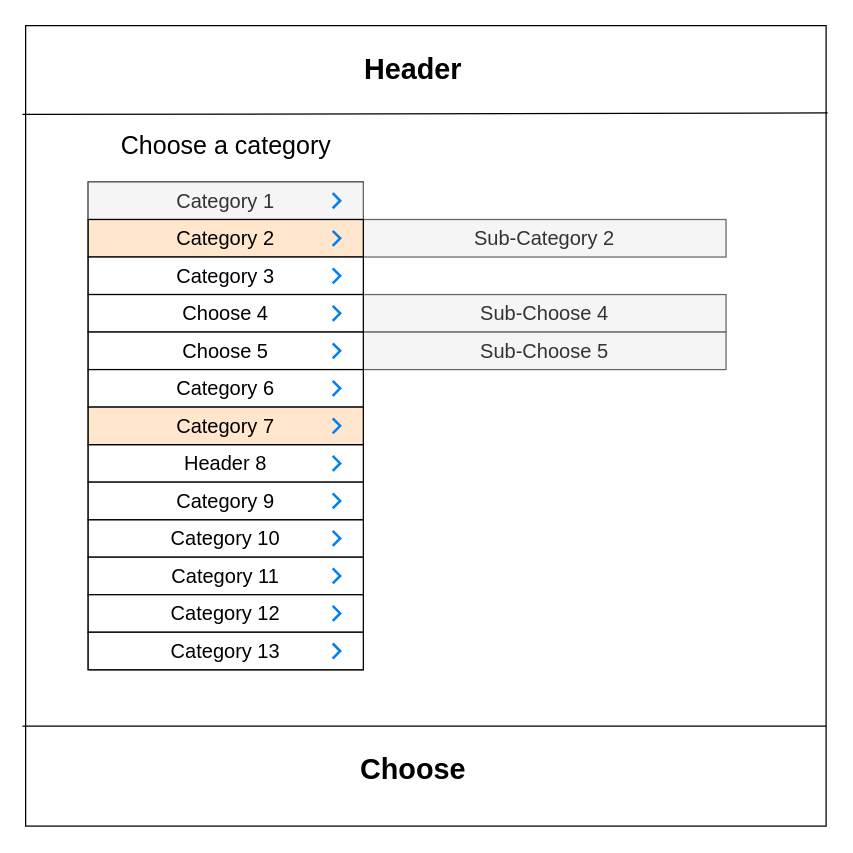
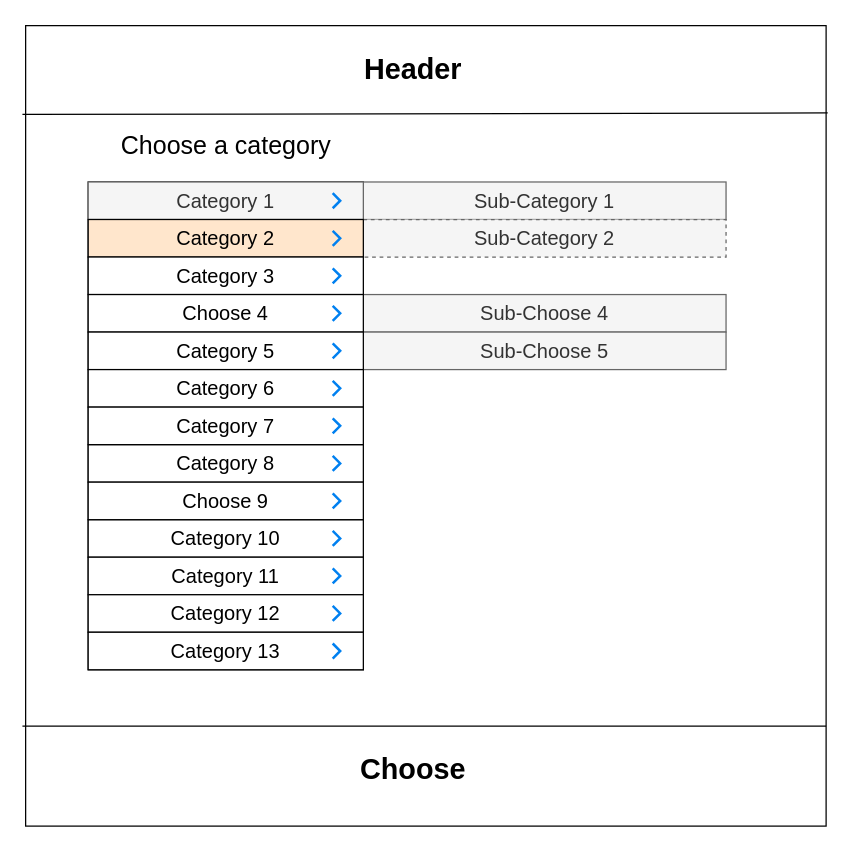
+ <mxCell id="6" value="&lt;span style=&quot;font-size: 16px ; white-space: normal&quot;&gt;Sub-Category 1&lt;/span&gt;" style="rounded=0;whiteSpace=wrap;html=1;fillColor=#f5f5f5;strokeColor=#666666;fontColor=#333333;" vertex="1" parent="1"><mxGeometry x="290" y="145" width="290" height="30" as="geometry" /></mxCell>
- <mxCell id="7" value="&lt;span style=&quot;font-size: 16px ; white-space: normal&quot;&gt;Sub-Category 2&lt;/span&gt;" style="rounded=0;whiteSpace=wrap;html=1;fillColor=#f5f5f5;strokeColor=#666666;fontColor=#333333;" vertex="1" parent="1"><mxGeometry x="290" y="175" width="290" height="30" as="geometry" /></mxCell>
+ <mxCell id="7" value="&lt;span style=&quot;font-size: 16px ; white-space: normal&quot;&gt;Sub-Category 2&lt;/span&gt;" style="rounded=0;whiteSpace=wrap;html=1;fillColor=#f5f5f5;strokeColor=#666666;fontColor=#333333;dashed=1;" vertex="1" parent="1"><mxGeometry x="290" y="175" width="290" height="30" as="geometry" /></mxCell>
- <mxCell id="14" value="&lt;span style=&quot;font-size: 16px ; white-space: normal&quot;&gt;Choose 5&lt;/span&gt;" style="rounded=0;whiteSpace=wrap;html=1;" vertex="1" parent="1"><mxGeometry x="70" y="265" width="220" height="30" as="geometry" /></mxCell>
+ <mxCell id="14" value="&lt;span style=&quot;font-size: 16px ; white-space: normal&quot;&gt;Category 5&lt;/span&gt;" style="rounded=0;whiteSpace=wrap;html=1;" vertex="1" parent="1"><mxGeometry x="70" y="265" width="220" height="30" as="geometry" /></mxCell>
- <mxCell id="17" value="&lt;span style=&quot;font-size: 16px ; white-space: normal&quot;&gt;Category 7&lt;/span&gt;" style="rounded=0;whiteSpace=wrap;html=1;fillColor=#ffe6cc;" vertex="1" parent="1"><mxGeometry x="70" y="325" width="220" height="30" as="geometry" /></mxCell>
+ <mxCell id="17" value="&lt;span style=&quot;font-size: 16px ; white-space: normal&quot;&gt;Category 7&lt;/span&gt;" style="rounded=0;whiteSpace=wrap;html=1;" vertex="1" parent="1"><mxGeometry x="70" y="325" width="220" height="30" as="geometry" /></mxCell>
- <mxCell id="16" value="&lt;span style=&quot;font-size: 16px ; white-space: normal&quot;&gt;Header 8&lt;/span&gt;" style="rounded=0;whiteSpace=wrap;html=1;" vertex="1" parent="1"><mxGeometry x="70" y="355" width="220" height="30" as="geometry" /></mxCell>
+ <mxCell id="16" value="&lt;span style=&quot;font-size: 16px ; white-space: normal&quot;&gt;Category 8&lt;/span&gt;" style="rounded=0;whiteSpace=wrap;html=1;" vertex="1" parent="1"><mxGeometry x="70" y="355" width="220" height="30" as="geometry" /></mxCell>
- <mxCell id="20" value="&lt;span style=&quot;font-size: 16px ; white-space: normal&quot;&gt;Category 9&lt;/span&gt;" style="rounded=0;whiteSpace=wrap;html=1;" vertex="1" parent="1"><mxGeometry x="70" y="385" width="220" height="30" as="geometry" /></mxCell>
+ <mxCell id="20" value="&lt;span style=&quot;font-size: 16px ; white-space: normal&quot;&gt;Choose 9&lt;/span&gt;" style="rounded=0;whiteSpace=wrap;html=1;" vertex="1" parent="1"><mxGeometry x="70" y="385" width="220" height="30" as="geometry" /></mxCell>
